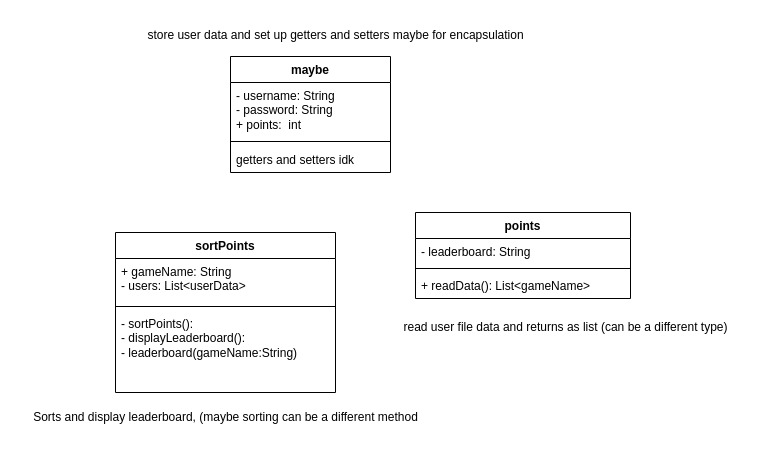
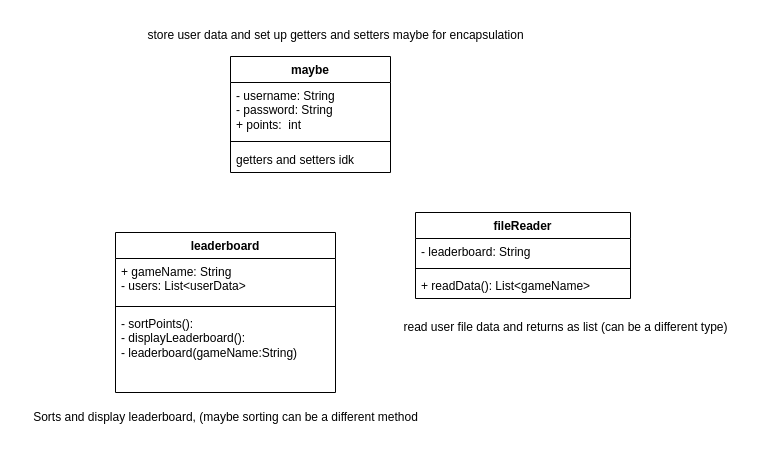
- <mxCell id="2" value="points" style="swimlane;fontStyle=1;align=center;verticalAlign=top;childLayout=stackLayout;horizontal=1;startSize=26;horizontalStack=0;resizeParent=1;resizeParentMax=0;resizeLast=0;collapsible=1;marginBottom=0;whiteSpace=wrap;html=1;" vertex="1" parent="1"><mxGeometry x="415" y="212" width="215" height="86" as="geometry" /></mxCell>
+ <mxCell id="2" value="fileReader" style="swimlane;fontStyle=1;align=center;verticalAlign=top;childLayout=stackLayout;horizontal=1;startSize=26;horizontalStack=0;resizeParent=1;resizeParentMax=0;resizeLast=0;collapsible=1;marginBottom=0;whiteSpace=wrap;html=1;" vertex="1" parent="1"><mxGeometry x="415" y="212" width="215" height="86" as="geometry" /></mxCell>
- <mxCell id="10" value="sortPoints" style="swimlane;fontStyle=1;align=center;verticalAlign=top;childLayout=stackLayout;horizontal=1;startSize=26;horizontalStack=0;resizeParent=1;resizeParentMax=0;resizeLast=0;collapsible=1;marginBottom=0;whiteSpace=wrap;html=1;" vertex="1" parent="1"><mxGeometry x="115" y="232" width="220" height="160" as="geometry" /></mxCell>
+ <mxCell id="10" value="leaderboard" style="swimlane;fontStyle=1;align=center;verticalAlign=top;childLayout=stackLayout;horizontal=1;startSize=26;horizontalStack=0;resizeParent=1;resizeParentMax=0;resizeLast=0;collapsible=1;marginBottom=0;whiteSpace=wrap;html=1;" vertex="1" parent="1"><mxGeometry x="115" y="232" width="220" height="160" as="geometry" /></mxCell>
